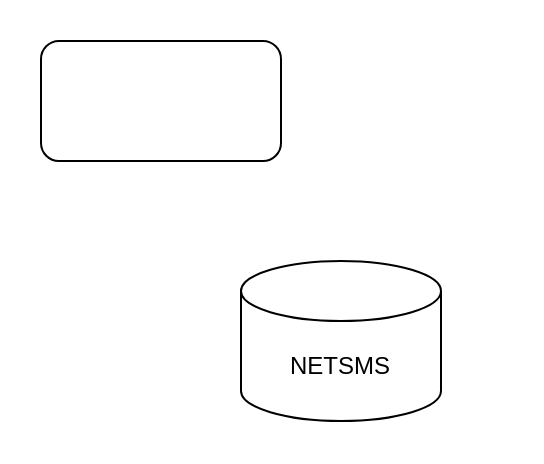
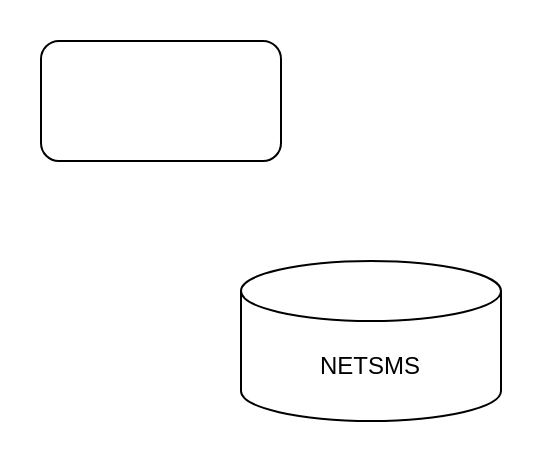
- <mxCell id="2" value="NETSMS" style="shape=cylinder3;whiteSpace=wrap;html=1;boundedLbl=1;backgroundOutline=1;size=15;" vertex="1" parent="1"><mxGeometry x="120" y="130" width="100" height="80" as="geometry" /></mxCell>
+ <mxCell id="2" value="NETSMS" style="shape=cylinder3;whiteSpace=wrap;html=1;boundedLbl=1;backgroundOutline=1;size=15;" vertex="1" parent="1"><mxGeometry x="120" y="130" width="130" height="80" as="geometry" /></mxCell>
